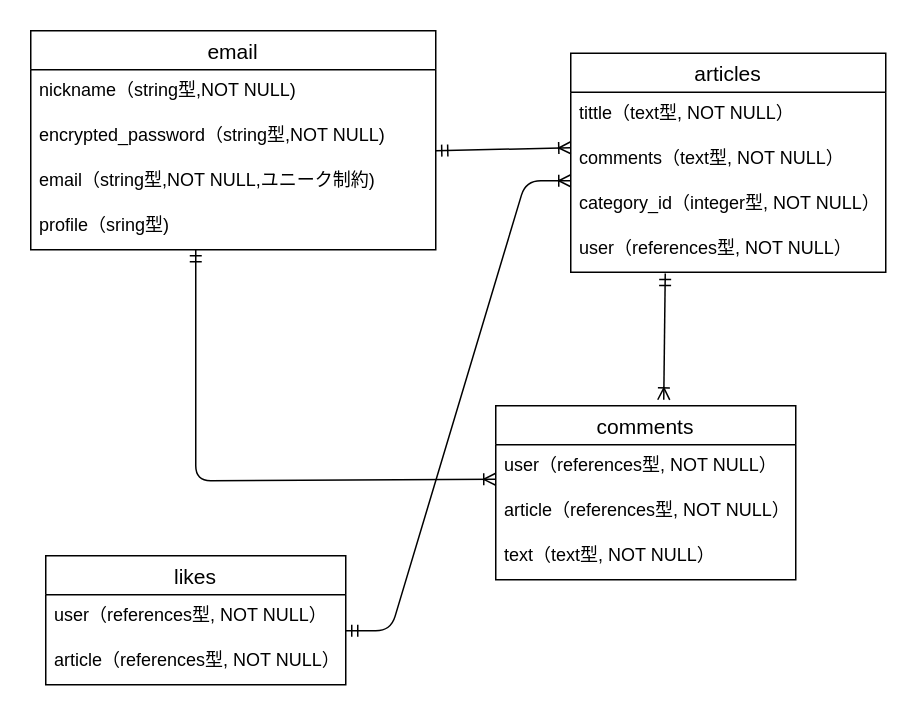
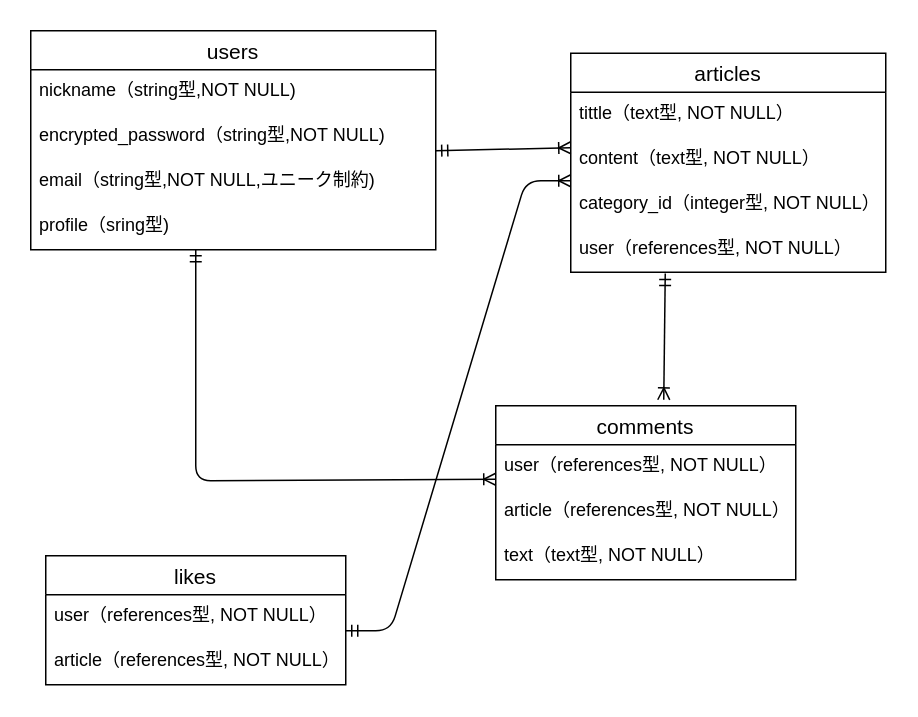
- <mxCell id="2" value="email" style="swimlane;fontStyle=0;childLayout=stackLayout;horizontal=1;startSize=26;horizontalStack=0;resizeParent=1;resizeParentMax=0;resizeLast=0;collapsible=1;marginBottom=0;align=center;fontSize=14;" parent="1" vertex="1"><mxGeometry x="20" y="20" width="270" height="146" as="geometry" /></mxCell>
+ <mxCell id="2" value="users" style="swimlane;fontStyle=0;childLayout=stackLayout;horizontal=1;startSize=26;horizontalStack=0;resizeParent=1;resizeParentMax=0;resizeLast=0;collapsible=1;marginBottom=0;align=center;fontSize=14;" parent="1" vertex="1"><mxGeometry x="20" y="20" width="270" height="146" as="geometry" /></mxCell>
- <mxCell id="9" value="comments（text型, NOT NULL）" style="text;strokeColor=none;fillColor=none;spacingLeft=4;spacingRight=4;overflow=hidden;rotatable=0;points=[[0,0.5],[1,0.5]];portConstraint=eastwest;fontSize=12;" parent="7" vertex="1"><mxGeometry y="56" width="210" height="30" as="geometry" /></mxCell>
+ <mxCell id="9" value="content（text型, NOT NULL）" style="text;strokeColor=none;fillColor=none;spacingLeft=4;spacingRight=4;overflow=hidden;rotatable=0;points=[[0,0.5],[1,0.5]];portConstraint=eastwest;fontSize=12;" parent="7" vertex="1"><mxGeometry y="56" width="210" height="30" as="geometry" /></mxCell>
